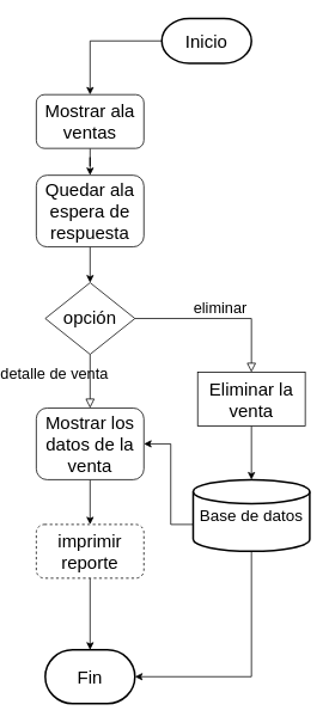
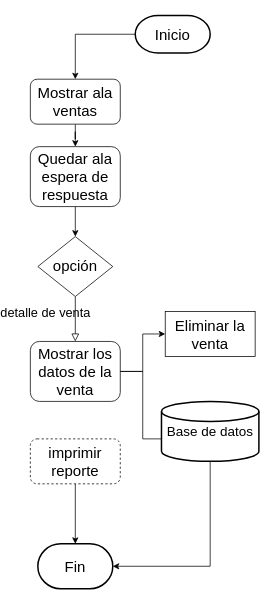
- <mxCell id="5" value="eliminar" style="edgeStyle=orthogonalEdgeStyle;rounded=0;html=1;jettySize=auto;orthogonalLoop=1;fontSize=17;endArrow=block;endFill=0;endSize=8;strokeWidth=1;shadow=0;labelBackgroundColor=none;" parent="1" source="6" target="10" edge="1"><mxGeometry y="10" relative="1" as="geometry"><mxPoint as="offset" /></mxGeometry></mxCell>
- <mxCell id="15" value="" style="edgeStyle=orthogonalEdgeStyle;rounded=0;orthogonalLoop=1;jettySize=auto;html=1;" parent="1" source="17" target="8" edge="1"><mxGeometry relative="1" as="geometry"><Array as="points"><mxPoint x="170" y="585" /><mxPoint x="170" y="495" /></Array></mxGeometry></mxCell>
+ <mxCell id="15" value="" style="edgeStyle=orthogonalEdgeStyle;rounded=0;orthogonalLoop=1;jettySize=auto;html=1;endArrow=none;" parent="1" source="17" target="8" edge="1"><mxGeometry relative="1" as="geometry"><Array as="points"><mxPoint x="170" y="585" /><mxPoint x="170" y="495" /></Array></mxGeometry></mxCell>
- <mxCell id="9" value="" style="edgeStyle=orthogonalEdgeStyle;rounded=0;orthogonalLoop=1;jettySize=auto;html=1;" parent="1" source="10" target="17" edge="1"><mxGeometry relative="1" as="geometry" /></mxCell>
- <mxCell id="7" value="" style="edgeStyle=orthogonalEdgeStyle;rounded=0;orthogonalLoop=1;jettySize=auto;html=1;" parent="1" source="8" target="19" edge="1"><mxGeometry relative="1" as="geometry" /></mxCell>
+ <mxCell id="7" value="" style="edgeStyle=orthogonalEdgeStyle;rounded=0;orthogonalLoop=1;jettySize=auto;html=1;" parent="1" source="8" target="10" edge="1"><mxGeometry relative="1" as="geometry" /></mxCell>
